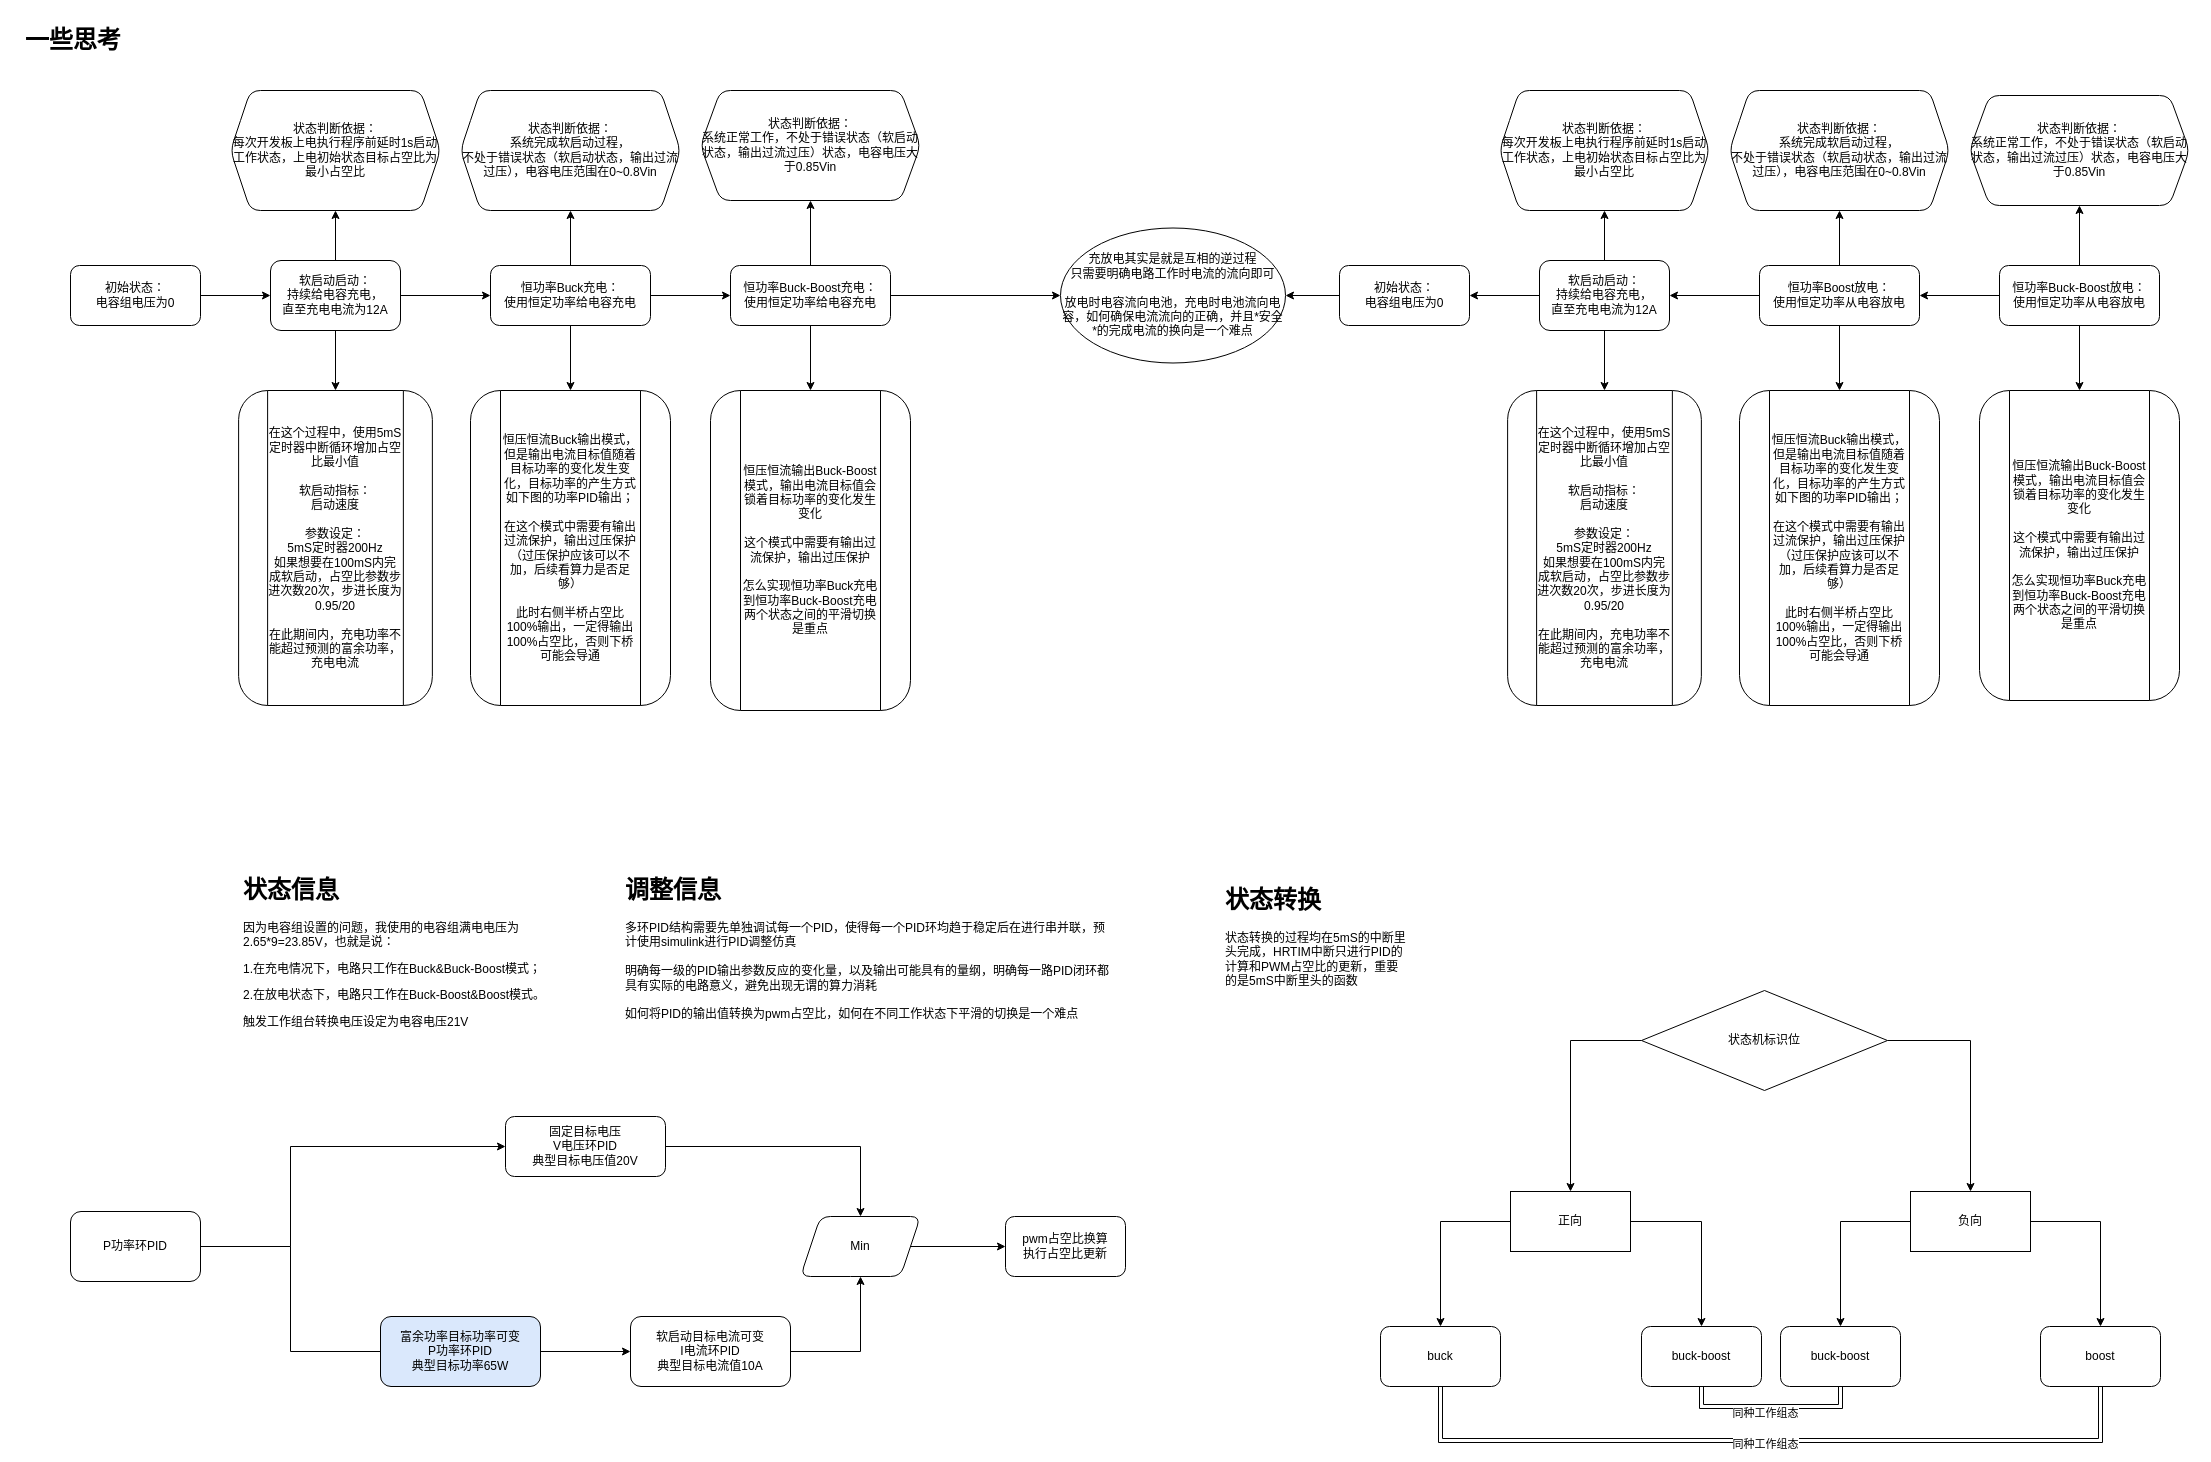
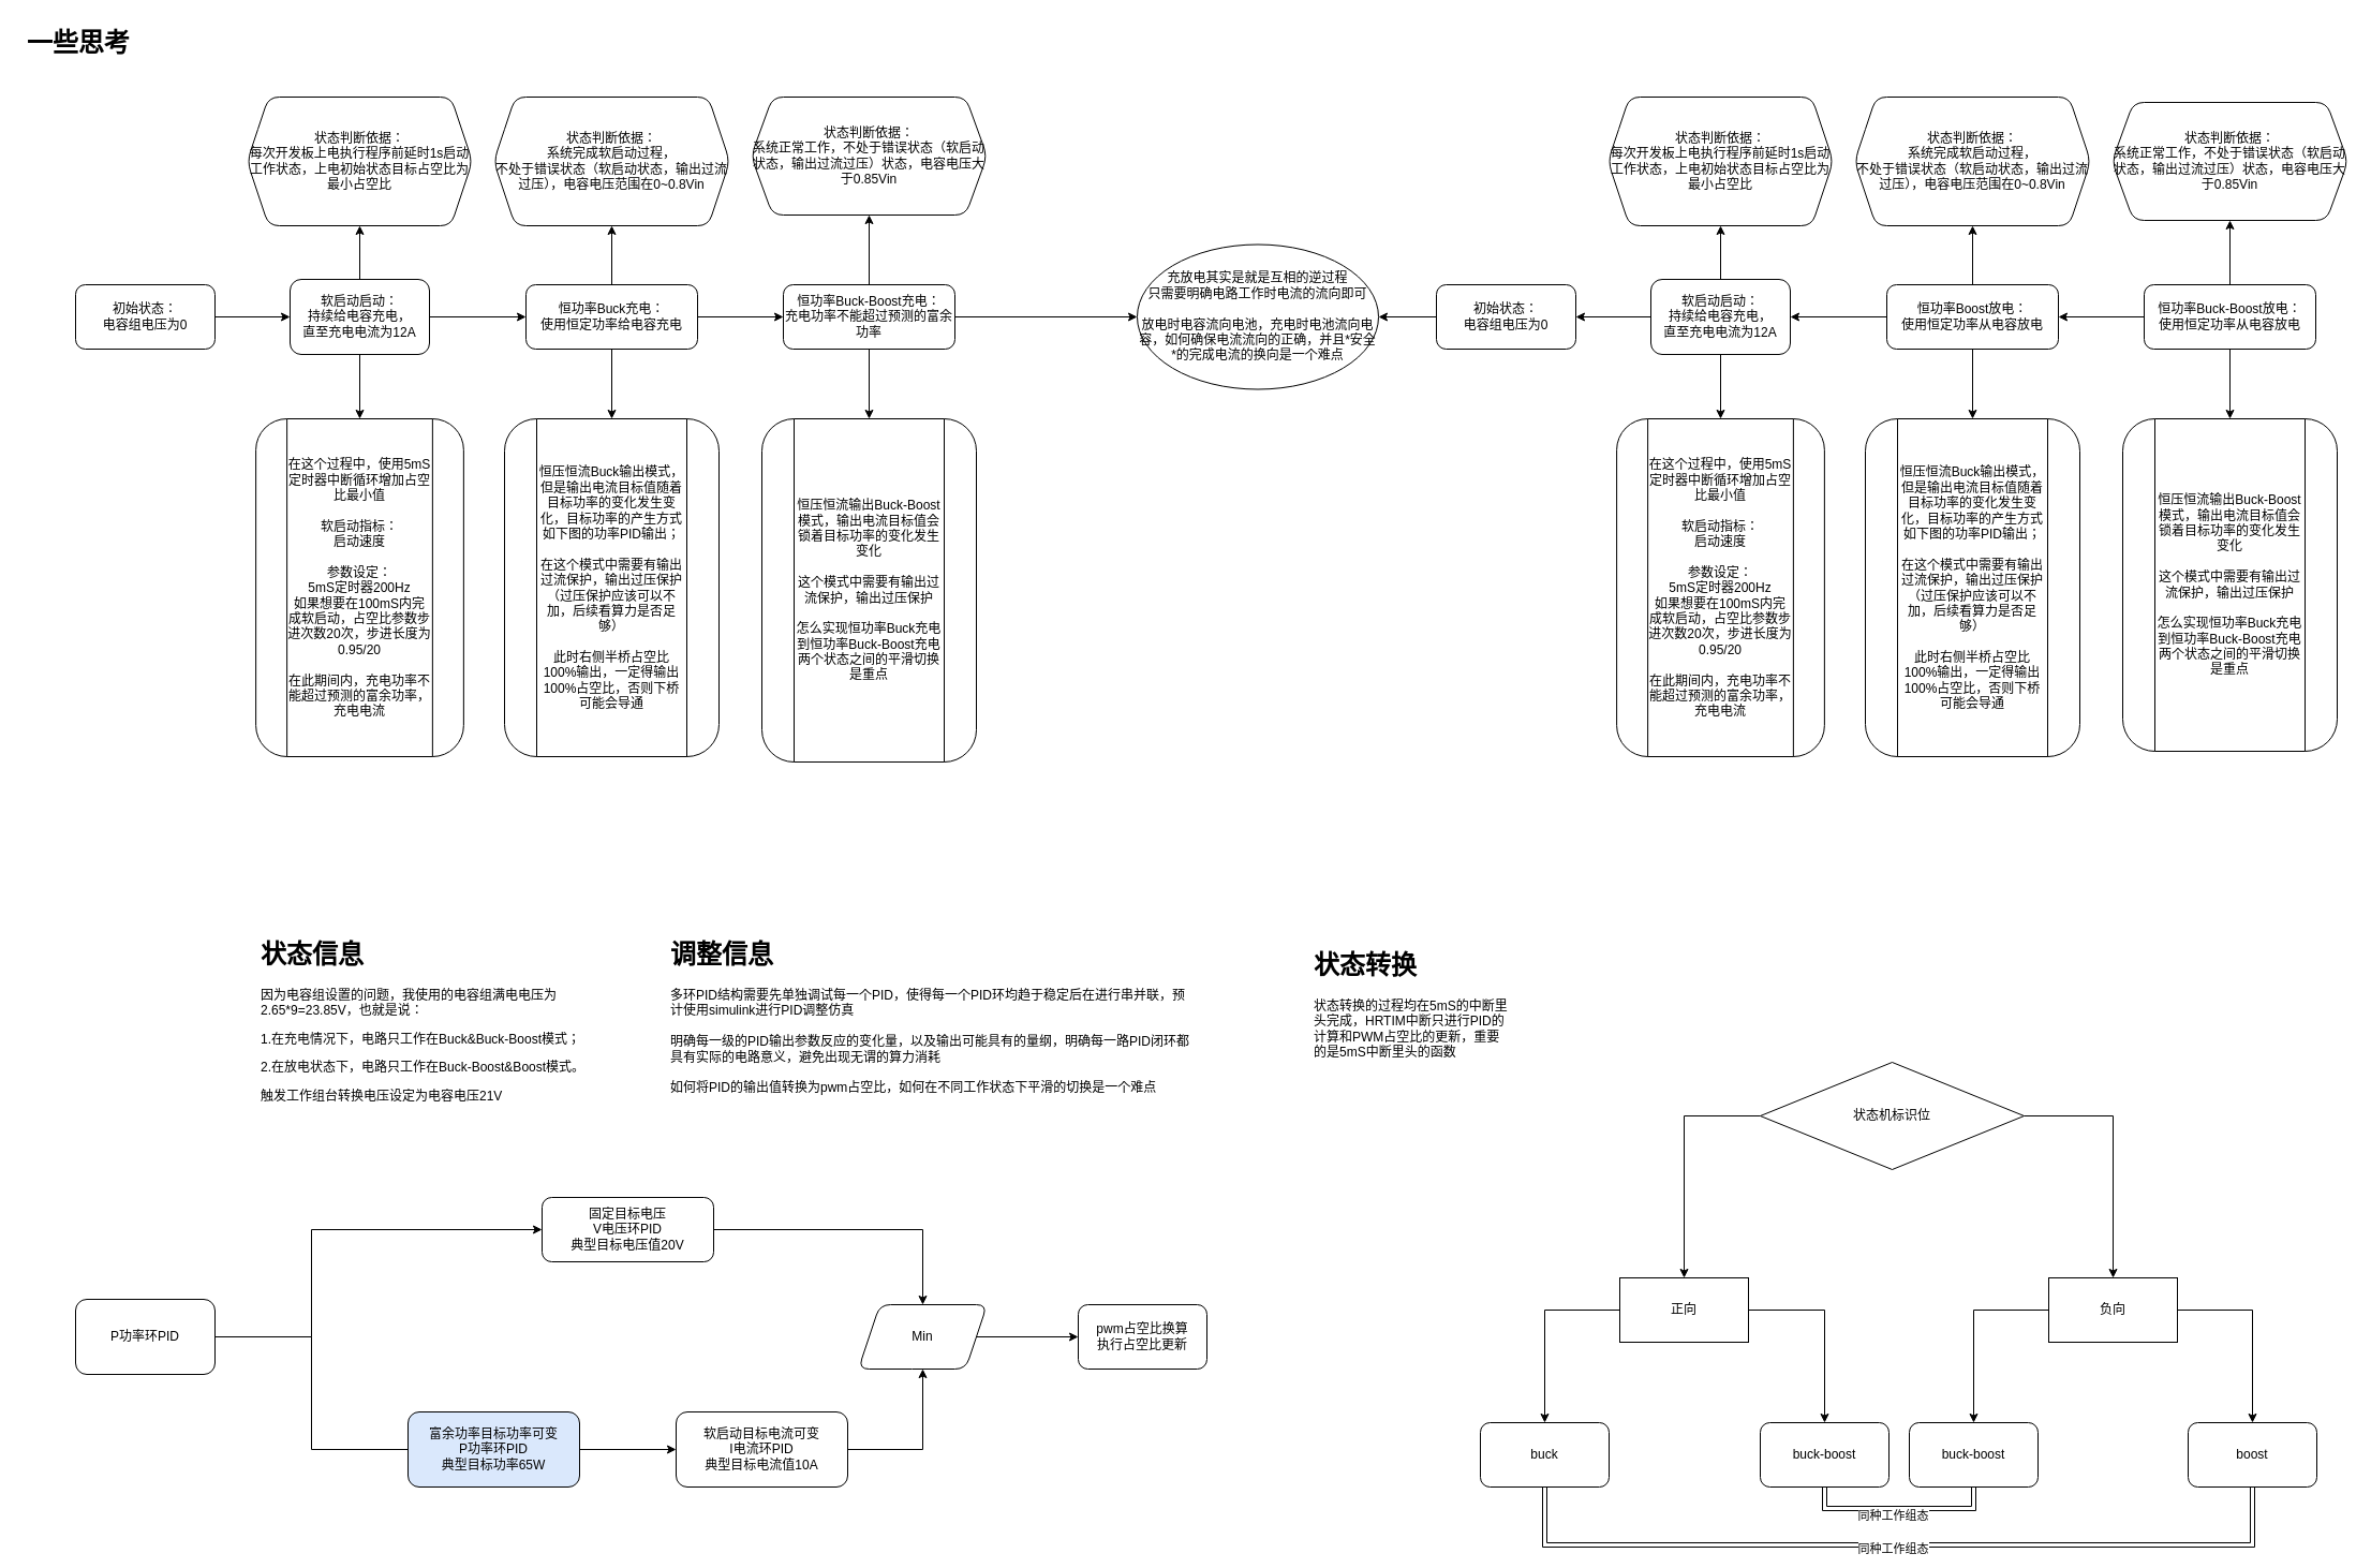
- <mxCell id="31" value="恒功率Buck-Boost充电：&lt;br&gt;使用恒定功率给电容充电" style="whiteSpace=wrap;html=1;rounded=1;" parent="1" vertex="1"><mxGeometry x="730" y="265" width="160" height="60" as="geometry" /></mxCell>
+ <mxCell id="31" value="恒功率Buck-Boost充电：&lt;br&gt;充电功率不能超过预测的富余功率" style="whiteSpace=wrap;html=1;rounded=1;" parent="1" vertex="1"><mxGeometry x="730" y="265" width="160" height="60" as="geometry" /></mxCell>
